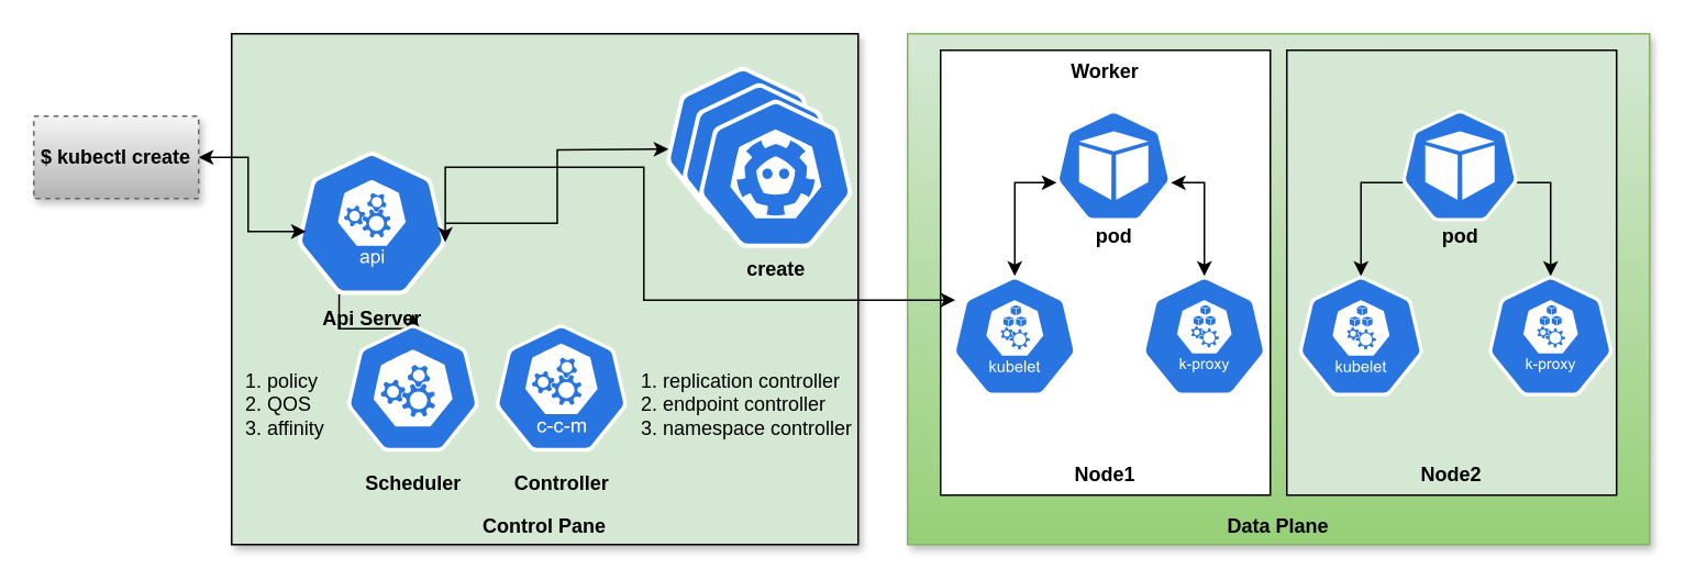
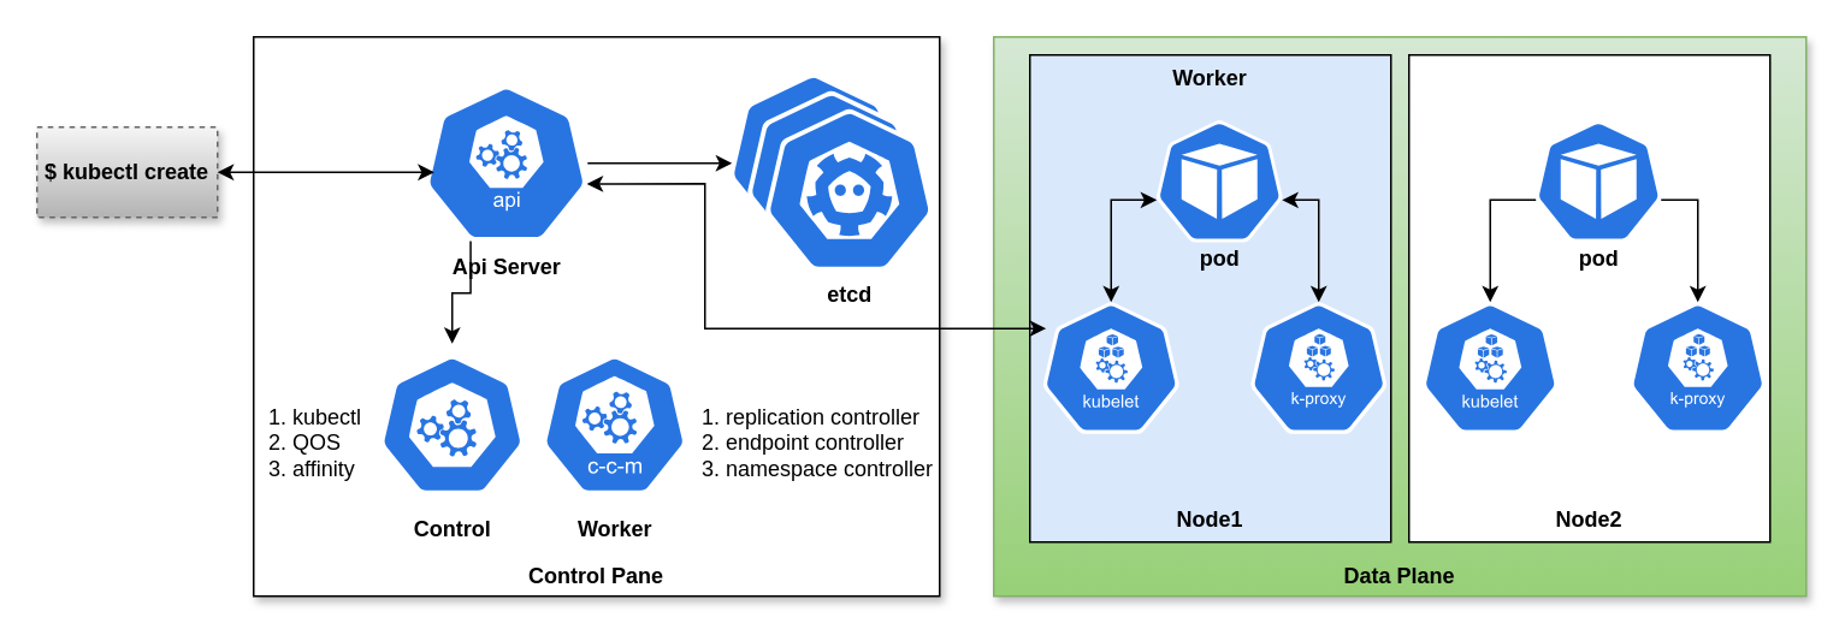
- <mxCell id="26" value="&lt;b&gt;&lt;br&gt;&lt;br&gt;&lt;br&gt;&lt;br&gt;&lt;br&gt;&lt;br&gt;&lt;br&gt;&lt;br&gt;create&lt;/b&gt;" style="html=1;dashed=0;whitespace=wrap;fillColor=#2875E2;strokeColor=#ffffff;points=[[0.005,0.63,0],[0.1,0.2,0],[0.9,0.2,0],[0.5,0,0],[0.995,0.63,0],[0.72,0.99,0],[0.5,1,0],[0.28,0.99,0]];shape=mxgraph.kubernetes.icon;prIcon=etcd" vertex="1" parent="1"><mxGeometry x="420" y="60" width="100" height="90" as="geometry" /></mxCell>
+ <mxCell id="26" value="&lt;b&gt;&lt;br&gt;&lt;br&gt;&lt;br&gt;&lt;br&gt;&lt;br&gt;&lt;br&gt;&lt;br&gt;&lt;br&gt;etcd&lt;/b&gt;" style="html=1;dashed=0;whitespace=wrap;fillColor=#2875E2;strokeColor=#ffffff;points=[[0.005,0.63,0],[0.1,0.2,0],[0.9,0.2,0],[0.5,0,0],[0.995,0.63,0],[0.72,0.99,0],[0.5,1,0],[0.28,0.99,0]];shape=mxgraph.kubernetes.icon;prIcon=etcd" vertex="1" parent="1"><mxGeometry x="420" y="60" width="100" height="90" as="geometry" /></mxCell>
- <mxCell id="8" value="&lt;br&gt;&lt;br&gt;&lt;br&gt;&lt;br&gt;&lt;br&gt;&lt;br&gt;&lt;br&gt;&lt;br&gt;&lt;b&gt;Api Server&lt;/b&gt;" style="html=1;dashed=0;whitespace=wrap;fillColor=#2875E2;strokeColor=#ffffff;points=[[0.005,0.63,0],[0.1,0.2,0],[0.9,0.2,0],[0.5,0,0],[0.995,0.63,0],[0.72,0.99,0],[0.5,1,0],[0.28,0.99,0]];shape=mxgraph.kubernetes.icon;prIcon=api" parent="1" vertex="1"><mxGeometry x="180" y="91" width="90" height="88" as="geometry" /></mxCell>
+ <mxCell id="8" value="&lt;br&gt;&lt;br&gt;&lt;br&gt;&lt;br&gt;&lt;br&gt;&lt;br&gt;&lt;br&gt;&lt;br&gt;&lt;b&gt;Api Server&lt;/b&gt;" style="html=1;dashed=0;whitespace=wrap;fillColor=#2875E2;strokeColor=#ffffff;points=[[0.005,0.63,0],[0.1,0.2,0],[0.9,0.2,0],[0.5,0,0],[0.995,0.63,0],[0.72,0.99,0],[0.5,1,0],[0.28,0.99,0]];shape=mxgraph.kubernetes.icon;prIcon=api" parent="1" vertex="1"><mxGeometry x="235" y="46" width="90" height="88" as="geometry" /></mxCell>
- <mxCell id="12" value="&lt;b&gt;Worker&lt;/b&gt;&lt;br&gt;&lt;br&gt;&lt;br&gt;&lt;br&gt;&lt;br&gt;&lt;br&gt;&lt;br&gt;&lt;br&gt;&lt;br&gt;&lt;br&gt;&lt;br&gt;&lt;br&gt;&lt;br&gt;&lt;br&gt;&lt;br&gt;&lt;br&gt;&lt;br&gt;&lt;b&gt;Node1&lt;/b&gt;" style="rounded=0;whiteSpace=wrap;html=1;" parent="11" vertex="1"><mxGeometry width="200" height="270" as="geometry" /></mxCell>
+ <mxCell id="12" value="&lt;b&gt;Worker&lt;/b&gt;&lt;br&gt;&lt;br&gt;&lt;br&gt;&lt;br&gt;&lt;br&gt;&lt;br&gt;&lt;br&gt;&lt;br&gt;&lt;br&gt;&lt;br&gt;&lt;br&gt;&lt;br&gt;&lt;br&gt;&lt;br&gt;&lt;br&gt;&lt;br&gt;&lt;br&gt;&lt;b&gt;Node1&lt;/b&gt;" style="rounded=0;whiteSpace=wrap;html=1;fillColor=#dae8fc;" parent="11" vertex="1"><mxGeometry width="200" height="270" as="geometry" /></mxCell>
- <mxCell id="19" value="&lt;br&gt;&lt;br&gt;&lt;br&gt;&lt;br&gt;&lt;br&gt;&lt;br&gt;&lt;br&gt;&lt;br&gt;&lt;br&gt;&lt;br&gt;&lt;br&gt;&lt;br&gt;&lt;br&gt;&lt;br&gt;&lt;br&gt;&lt;br&gt;&lt;br&gt;&lt;b&gt;Node2&lt;/b&gt;" style="rounded=0;whiteSpace=wrap;html=1;fillColor=#d5e8d4;" parent="18" vertex="1"><mxGeometry width="200" height="270" as="geometry" /></mxCell>
+ <mxCell id="19" value="&lt;br&gt;&lt;br&gt;&lt;br&gt;&lt;br&gt;&lt;br&gt;&lt;br&gt;&lt;br&gt;&lt;br&gt;&lt;br&gt;&lt;br&gt;&lt;br&gt;&lt;br&gt;&lt;br&gt;&lt;br&gt;&lt;br&gt;&lt;br&gt;&lt;br&gt;&lt;b&gt;Node2&lt;/b&gt;" style="rounded=0;whiteSpace=wrap;html=1;" parent="18" vertex="1"><mxGeometry width="200" height="270" as="geometry" /></mxCell>
- <mxCell id="3" value="&lt;b&gt;&lt;br&gt;&lt;br&gt;&lt;br&gt;&lt;br&gt;&lt;br&gt;&lt;br&gt;&lt;br&gt;&lt;br&gt;&lt;br&gt;&lt;br&gt;&lt;br&gt;&lt;br&gt;&lt;br&gt;&lt;br&gt;&lt;br&gt;&lt;br&gt;&lt;br&gt;&lt;br&gt;&lt;br&gt;&lt;br&gt;Control Pane&lt;/b&gt;" style="rounded=0;whiteSpace=wrap;html=1;shadow=1;fillColor=#d5e8d4;" parent="1" vertex="1"><mxGeometry x="140" y="20" width="380" height="310" as="geometry" /></mxCell>
+ <mxCell id="3" value="&lt;b&gt;&lt;br&gt;&lt;br&gt;&lt;br&gt;&lt;br&gt;&lt;br&gt;&lt;br&gt;&lt;br&gt;&lt;br&gt;&lt;br&gt;&lt;br&gt;&lt;br&gt;&lt;br&gt;&lt;br&gt;&lt;br&gt;&lt;br&gt;&lt;br&gt;&lt;br&gt;&lt;br&gt;&lt;br&gt;&lt;br&gt;Control Pane&lt;/b&gt;" style="rounded=0;whiteSpace=wrap;html=1;shadow=1;" parent="1" vertex="1"><mxGeometry x="140" y="20" width="380" height="310" as="geometry" /></mxCell>
- <mxCell id="10" value="&lt;br&gt;&lt;br&gt;&lt;br&gt;&lt;br&gt;&lt;br&gt;&lt;br&gt;&lt;br&gt;&lt;br&gt;&lt;b&gt;Scheduler&lt;/b&gt;" style="html=1;dashed=0;whitespace=wrap;fillColor=#2875E2;strokeColor=#ffffff;points=[[0.005,0.63,0],[0.1,0.2,0],[0.9,0.2,0],[0.5,0,0],[0.995,0.63,0],[0.72,0.99,0],[0.5,1,0],[0.28,0.99,0]];shape=mxgraph.kubernetes.icon;prIcon=master" parent="1" vertex="1"><mxGeometry x="210" y="190" width="80" height="90" as="geometry" /></mxCell>
+ <mxCell id="10" value="&lt;br&gt;&lt;br&gt;&lt;br&gt;&lt;br&gt;&lt;br&gt;&lt;br&gt;&lt;br&gt;&lt;br&gt;&lt;b&gt;Control&lt;/b&gt;" style="html=1;dashed=0;whitespace=wrap;fillColor=#2875E2;strokeColor=#ffffff;points=[[0.005,0.63,0],[0.1,0.2,0],[0.9,0.2,0],[0.5,0,0],[0.995,0.63,0],[0.72,0.99,0],[0.5,1,0],[0.28,0.99,0]];shape=mxgraph.kubernetes.icon;prIcon=master" parent="1" vertex="1"><mxGeometry x="210" y="190" width="80" height="90" as="geometry" /></mxCell>
- <mxCell id="5" value="&lt;br&gt;&lt;br&gt;&lt;br&gt;&lt;br&gt;&lt;br&gt;&lt;br&gt;&lt;br&gt;&lt;br&gt;&lt;b&gt;Controller&lt;/b&gt;" style="html=1;dashed=0;whitespace=wrap;fillColor=#2875E2;strokeColor=#ffffff;points=[[0.005,0.63,0],[0.1,0.2,0],[0.9,0.2,0],[0.5,0,0],[0.995,0.63,0],[0.72,0.99,0],[0.5,1,0],[0.28,0.99,0]];shape=mxgraph.kubernetes.icon;prIcon=c_c_m" parent="1" vertex="1"><mxGeometry x="300" y="190" width="80" height="90" as="geometry" /></mxCell>
+ <mxCell id="5" value="&lt;br&gt;&lt;br&gt;&lt;br&gt;&lt;br&gt;&lt;br&gt;&lt;br&gt;&lt;br&gt;&lt;br&gt;&lt;b&gt;Worker&lt;/b&gt;" style="html=1;dashed=0;whitespace=wrap;fillColor=#2875E2;strokeColor=#ffffff;points=[[0.005,0.63,0],[0.1,0.2,0],[0.9,0.2,0],[0.5,0,0],[0.995,0.63,0],[0.72,0.99,0],[0.5,1,0],[0.28,0.99,0]];shape=mxgraph.kubernetes.icon;prIcon=c_c_m" parent="1" vertex="1"><mxGeometry x="300" y="190" width="80" height="90" as="geometry" /></mxCell>
- <mxCell id="29" value="&lt;ol&gt;&lt;li&gt;policy&lt;/li&gt;&lt;li&gt;QOS&lt;/li&gt;&lt;li&gt;affinity&lt;/li&gt;&lt;/ol&gt;" style="text;html=1;strokeColor=none;fillColor=none;align=left;verticalAlign=middle;whiteSpace=wrap;rounded=0;" vertex="1" parent="1"><mxGeometry x="120" y="220" width="90" height="50" as="geometry" /></mxCell>
+ <mxCell id="29" value="&lt;ol&gt;&lt;li&gt;kubectl&lt;/li&gt;&lt;li&gt;QOS&lt;/li&gt;&lt;li&gt;affinity&lt;/li&gt;&lt;/ol&gt;" style="text;html=1;strokeColor=none;fillColor=none;align=left;verticalAlign=middle;whiteSpace=wrap;rounded=0;" vertex="1" parent="1"><mxGeometry x="120" y="220" width="90" height="50" as="geometry" /></mxCell>
